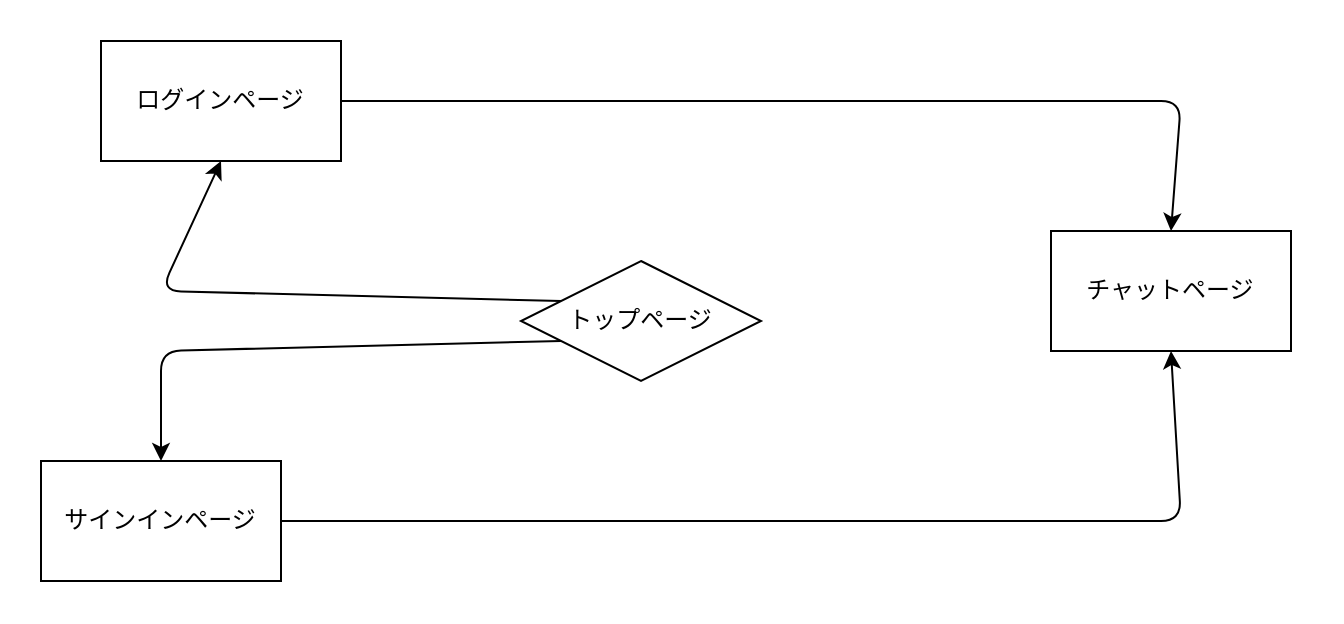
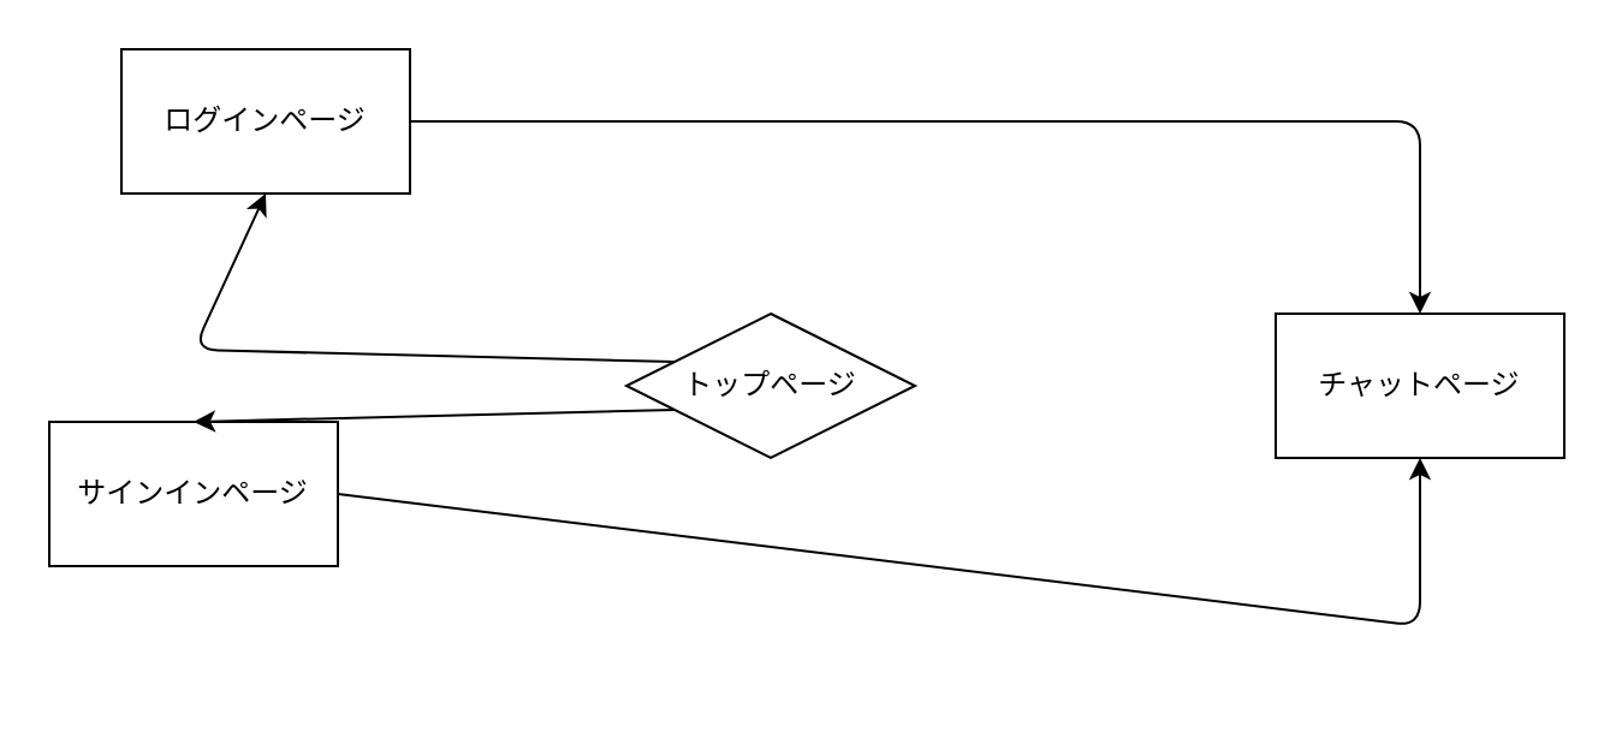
- <mxCell id="5" value="チャットページ" style="rounded=0;whiteSpace=wrap;html=1;" vertex="1" parent="1"><mxGeometry x="525" y="115" width="120" height="60" as="geometry" /></mxCell>
+ <mxCell id="5" value="チャットページ" style="rounded=0;whiteSpace=wrap;html=1;" vertex="1" parent="1"><mxGeometry x="530" y="130" width="120" height="60" as="geometry" /></mxCell>
- <mxCell id="3" value="サインインページ" style="rounded=0;whiteSpace=wrap;html=1;" vertex="1" parent="1"><mxGeometry x="20" y="230" width="120" height="60" as="geometry" /></mxCell>
+ <mxCell id="3" value="サインインページ" style="rounded=0;whiteSpace=wrap;html=1;" vertex="1" parent="1"><mxGeometry x="20" y="175" width="120" height="60" as="geometry" /></mxCell>
